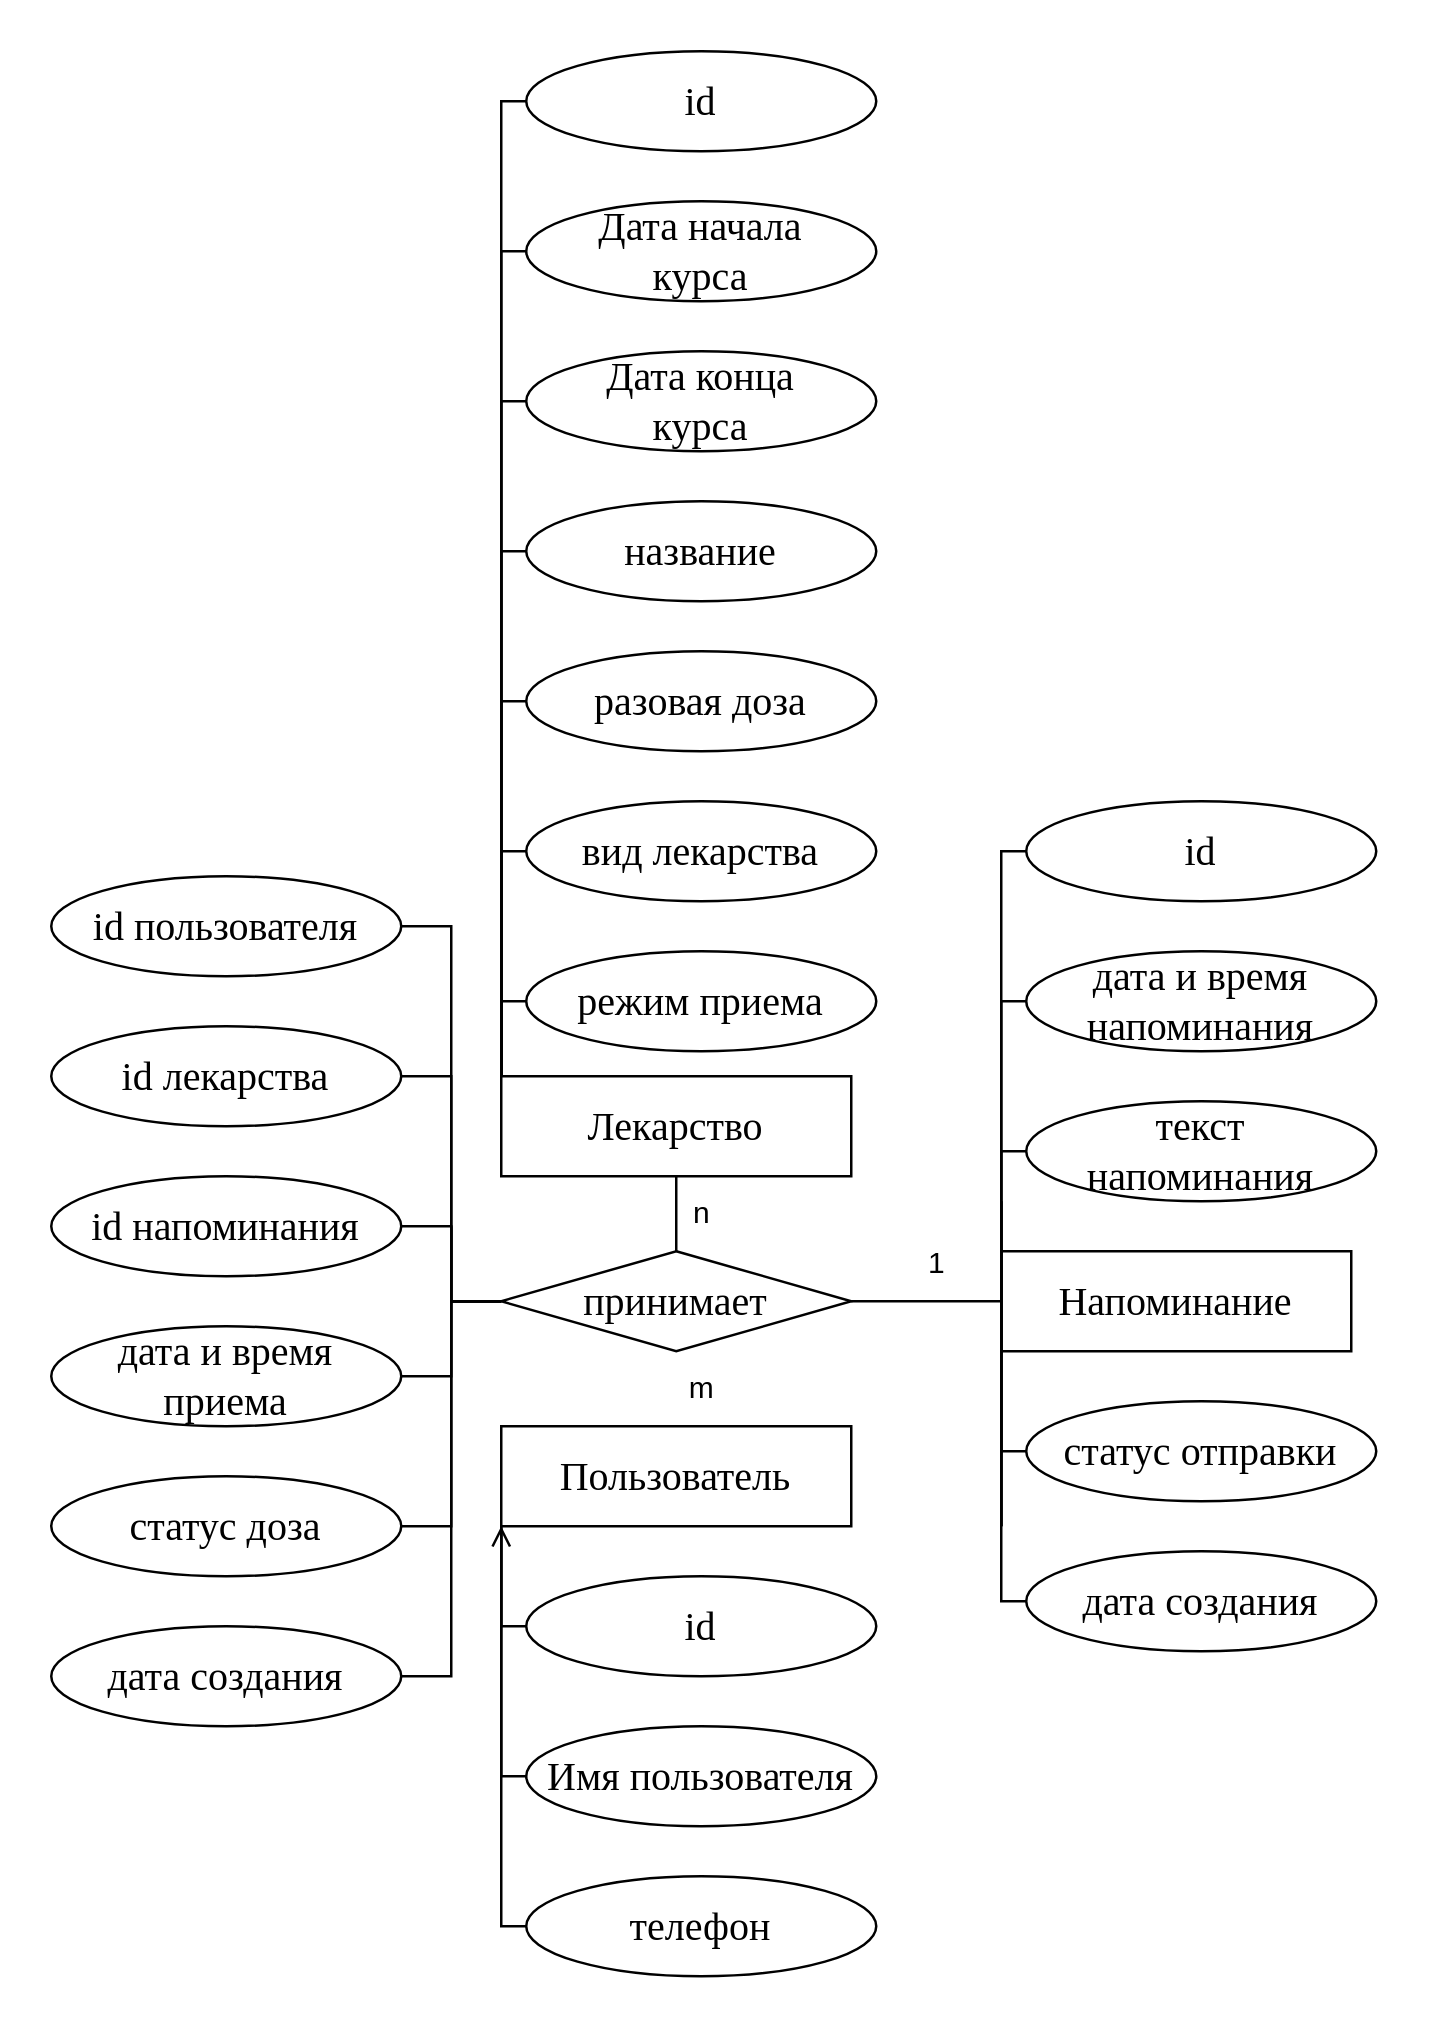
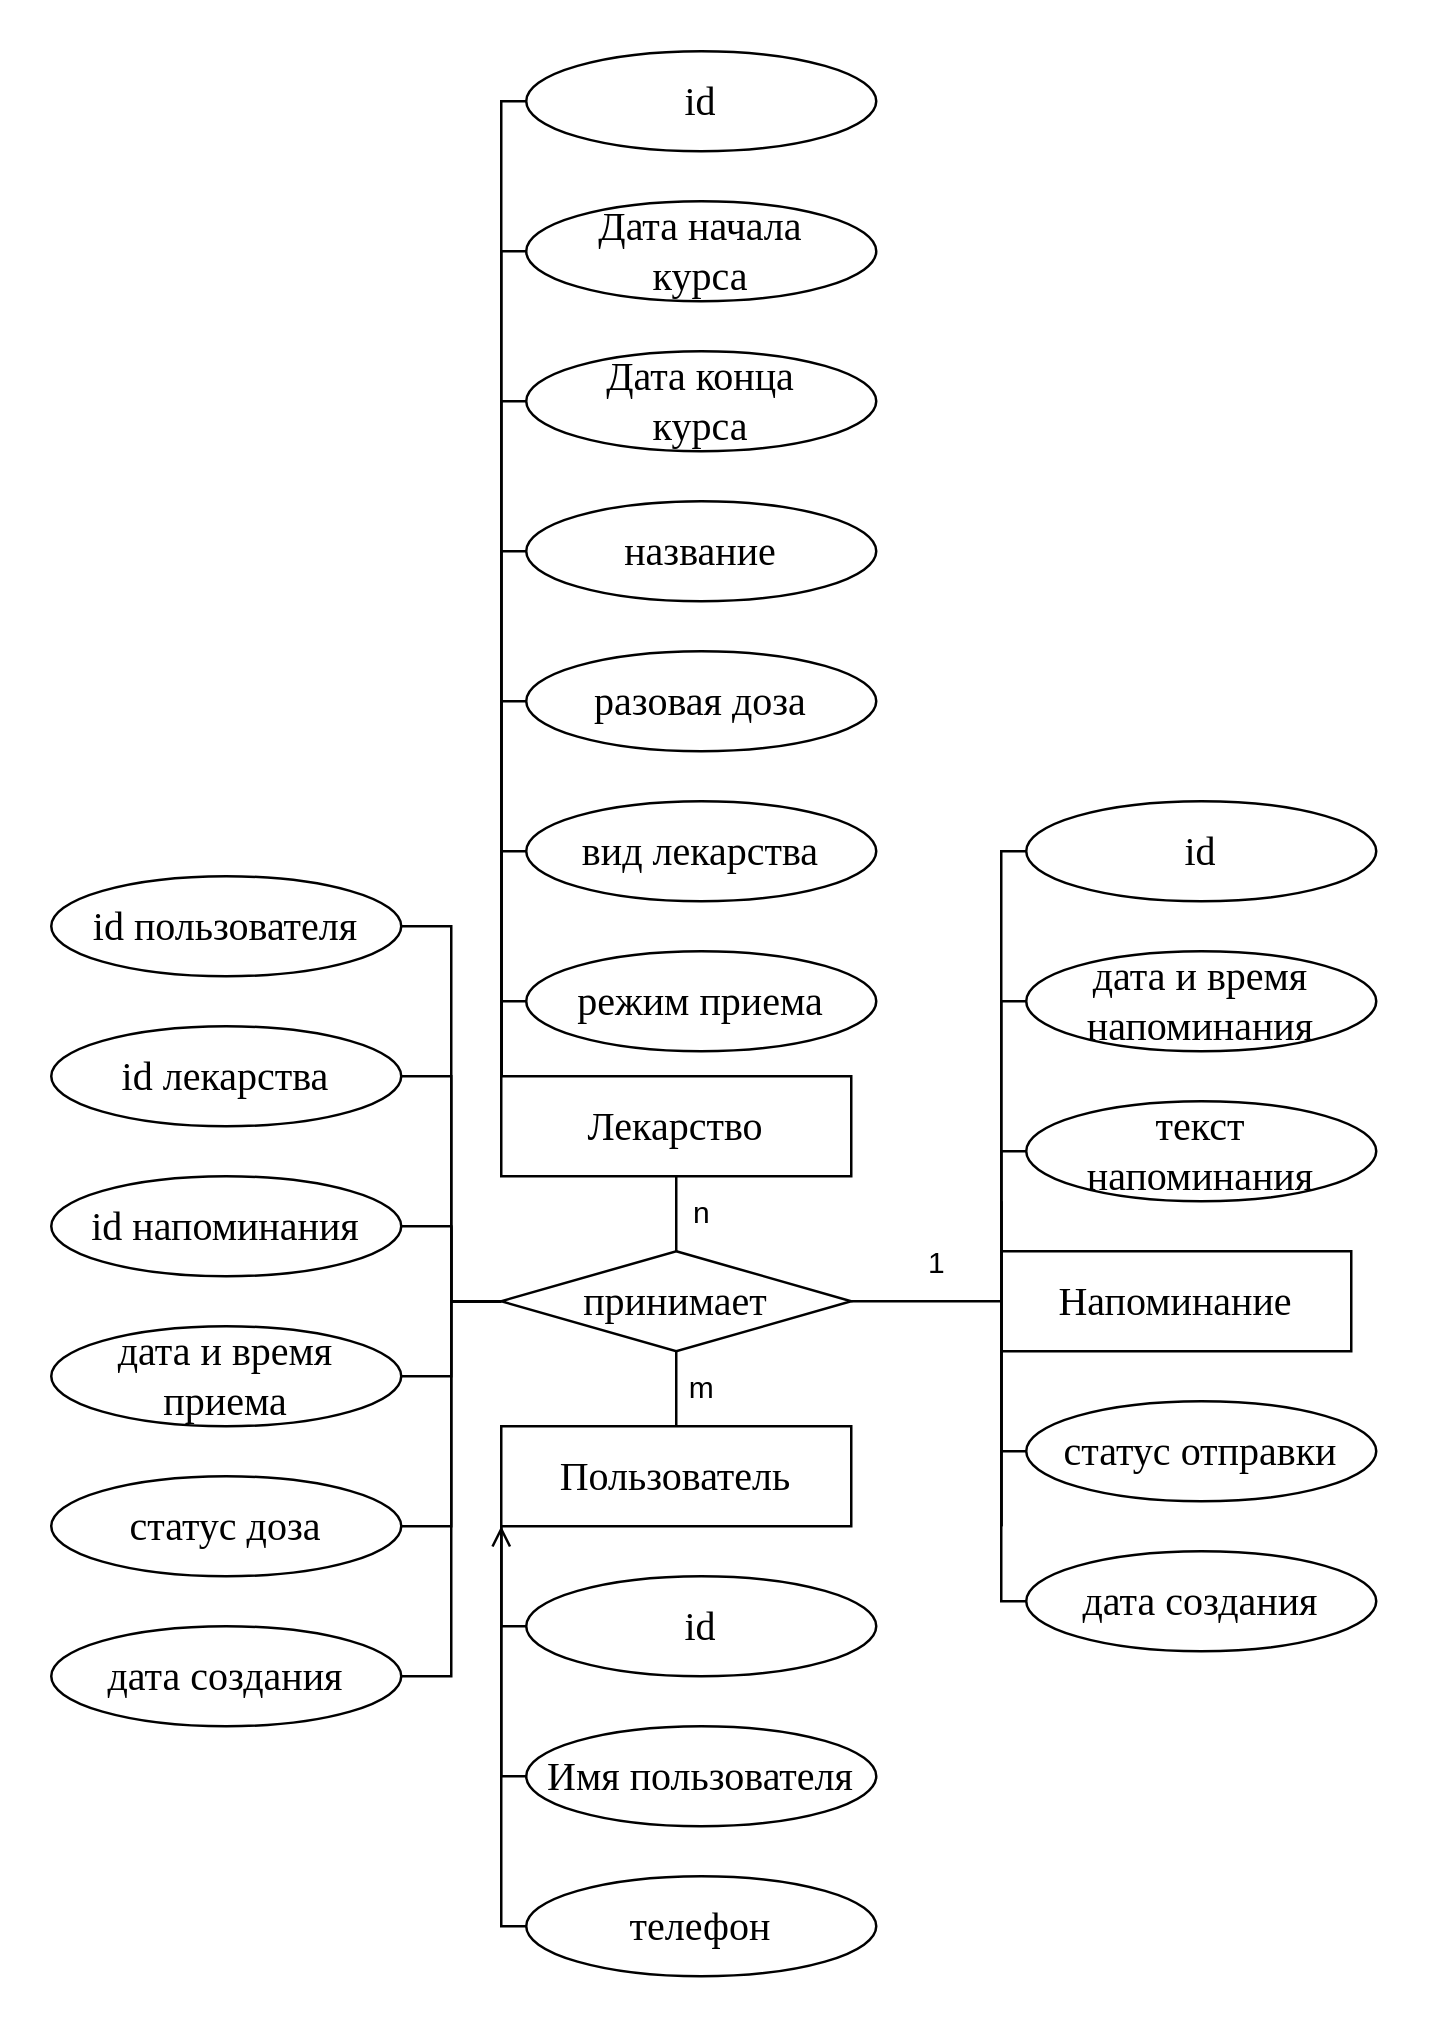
+ <mxCell id="22" value="" style="endArrow=none;html=1;rounded=0;entryX=0.5;entryY=1;entryDx=0;entryDy=0;exitX=0.5;exitY=0;exitDx=0;exitDy=0;exitPerimeter=0;" parent="1" source="2" target="20" edge="1"><mxGeometry width="50" height="50" relative="1" as="geometry"><mxPoint x="80" y="600" as="sourcePoint" /><mxPoint x="130" y="550" as="targetPoint" /></mxGeometry></mxCell>
